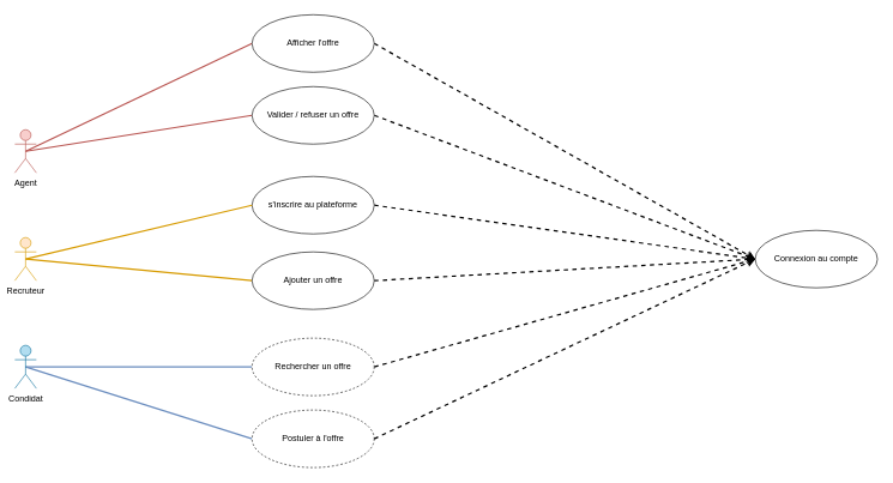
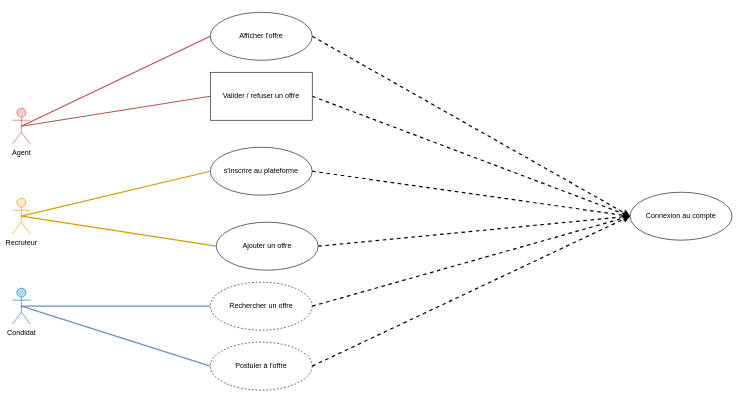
- <mxCell id="16" value="Valider / refuser un offre" style="ellipse;whiteSpace=wrap;html=1;align=center;" vertex="1" parent="1"><mxGeometry x="350" y="120" width="170" height="80" as="geometry" /></mxCell>
+ <mxCell id="16" value="Valider / refuser un offre" style="whiteSpace=wrap;html=1;align=center;rounded=0;" vertex="1" parent="1"><mxGeometry x="350" y="120" width="170" height="80" as="geometry" /></mxCell>
- <mxCell id="14" value="Ajouter un offre" style="ellipse;whiteSpace=wrap;html=1;" vertex="1" parent="1"><mxGeometry x="350" y="350" width="170" height="80" as="geometry" /></mxCell>
+ <mxCell id="14" value="Ajouter un offre" style="ellipse;whiteSpace=wrap;html=1;" vertex="1" parent="1"><mxGeometry x="360" y="370" width="170" height="80" as="geometry" /></mxCell>
